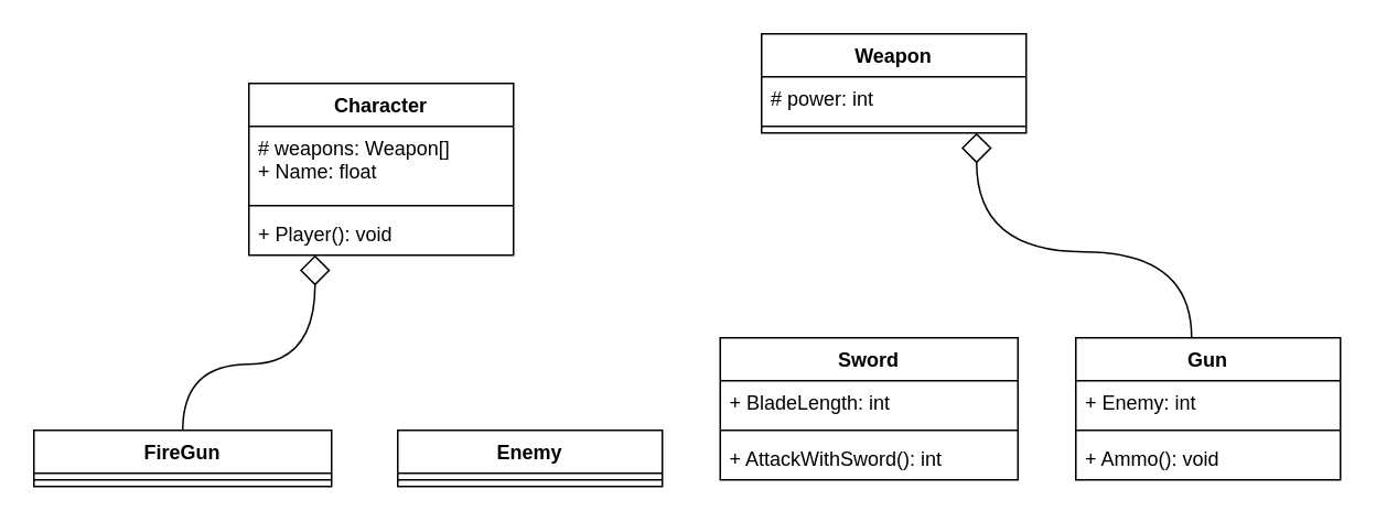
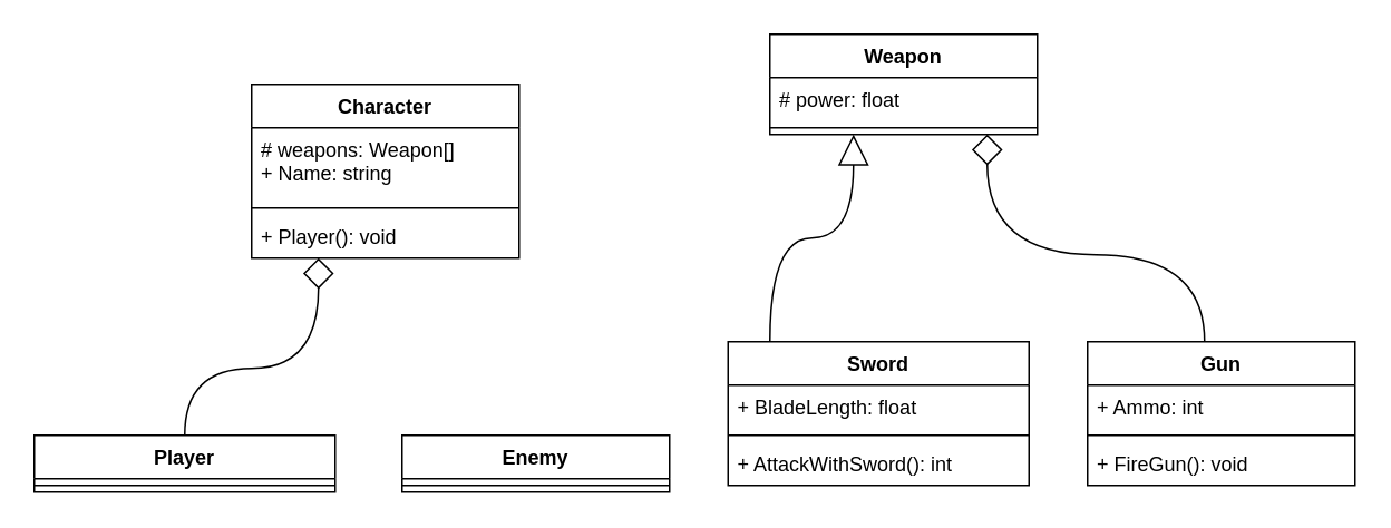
- <mxCell id="9" value="# power: int" style="text;strokeColor=none;fillColor=none;align=left;verticalAlign=top;spacingLeft=4;spacingRight=4;overflow=hidden;rotatable=0;points=[[0,0.5],[1,0.5]];portConstraint=eastwest;" vertex="1" parent="8"><mxGeometry y="26" width="160" height="26" as="geometry" /></mxCell>
+ <mxCell id="9" value="# power: float" style="text;strokeColor=none;fillColor=none;align=left;verticalAlign=top;spacingLeft=4;spacingRight=4;overflow=hidden;rotatable=0;points=[[0,0.5],[1,0.5]];portConstraint=eastwest;" vertex="1" parent="8"><mxGeometry y="26" width="160" height="26" as="geometry" /></mxCell>
- <mxCell id="3" value="# weapons: Weapon[]&#10;+ Name: float" style="text;strokeColor=none;fillColor=none;align=left;verticalAlign=top;spacingLeft=4;spacingRight=4;overflow=hidden;rotatable=0;points=[[0,0.5],[1,0.5]];portConstraint=eastwest;" vertex="1" parent="2"><mxGeometry y="26" width="160" height="44" as="geometry" /></mxCell>
+ <mxCell id="3" value="# weapons: Weapon[]&#10;+ Name: string" style="text;strokeColor=none;fillColor=none;align=left;verticalAlign=top;spacingLeft=4;spacingRight=4;overflow=hidden;rotatable=0;points=[[0,0.5],[1,0.5]];portConstraint=eastwest;" vertex="1" parent="2"><mxGeometry y="26" width="160" height="44" as="geometry" /></mxCell>
+ <mxCell id="22" value="" style="endArrow=block;endSize=16;endFill=0;html=1;rounded=0;edgeStyle=orthogonalEdgeStyle;curved=1;" edge="1" parent="1" source="11" target="8"><mxGeometry width="160" relative="1" as="geometry"><mxPoint x="330" y="270" as="sourcePoint" /><mxPoint x="240" y="164" as="targetPoint" /><Array as="points"><mxPoint x="460" y="142" /><mxPoint x="510" y="142" /></Array></mxGeometry></mxCell>
- <mxCell id="12" value="+ BladeLength: int" style="text;strokeColor=none;fillColor=none;align=left;verticalAlign=top;spacingLeft=4;spacingRight=4;overflow=hidden;rotatable=0;points=[[0,0.5],[1,0.5]];portConstraint=eastwest;" vertex="1" parent="11"><mxGeometry y="26" width="180" height="26" as="geometry" /></mxCell>
+ <mxCell id="12" value="+ BladeLength: float" style="text;strokeColor=none;fillColor=none;align=left;verticalAlign=top;spacingLeft=4;spacingRight=4;overflow=hidden;rotatable=0;points=[[0,0.5],[1,0.5]];portConstraint=eastwest;" vertex="1" parent="11"><mxGeometry y="26" width="180" height="26" as="geometry" /></mxCell>
- <mxCell id="16" value="+ Enemy: int" style="text;strokeColor=none;fillColor=none;align=left;verticalAlign=top;spacingLeft=4;spacingRight=4;overflow=hidden;rotatable=0;points=[[0,0.5],[1,0.5]];portConstraint=eastwest;" vertex="1" parent="15"><mxGeometry y="26" width="160" height="26" as="geometry" /></mxCell>
+ <mxCell id="16" value="+ Ammo: int" style="text;strokeColor=none;fillColor=none;align=left;verticalAlign=top;spacingLeft=4;spacingRight=4;overflow=hidden;rotatable=0;points=[[0,0.5],[1,0.5]];portConstraint=eastwest;" vertex="1" parent="15"><mxGeometry y="26" width="160" height="26" as="geometry" /></mxCell>
- <mxCell id="20" value="FireGun" style="swimlane;fontStyle=1;align=center;verticalAlign=top;childLayout=stackLayout;horizontal=1;startSize=26;horizontalStack=0;resizeParent=1;resizeParentMax=0;resizeLast=0;collapsible=1;marginBottom=0;" vertex="1" parent="1"><mxGeometry x="20" y="260" width="180" height="34" as="geometry" /></mxCell>
+ <mxCell id="20" value="Player" style="swimlane;fontStyle=1;align=center;verticalAlign=top;childLayout=stackLayout;horizontal=1;startSize=26;horizontalStack=0;resizeParent=1;resizeParentMax=0;resizeLast=0;collapsible=1;marginBottom=0;" vertex="1" parent="1"><mxGeometry x="20" y="260" width="180" height="34" as="geometry" /></mxCell>
- <mxCell id="18" value="+ Ammo(): void" style="text;strokeColor=none;fillColor=none;align=left;verticalAlign=top;spacingLeft=4;spacingRight=4;overflow=hidden;rotatable=0;points=[[0,0.5],[1,0.5]];portConstraint=eastwest;" vertex="1" parent="15"><mxGeometry y="60" width="160" height="26" as="geometry" /></mxCell>
+ <mxCell id="18" value="+ FireGun(): void" style="text;strokeColor=none;fillColor=none;align=left;verticalAlign=top;spacingLeft=4;spacingRight=4;overflow=hidden;rotatable=0;points=[[0,0.5],[1,0.5]];portConstraint=eastwest;" vertex="1" parent="15"><mxGeometry y="60" width="160" height="26" as="geometry" /></mxCell>
